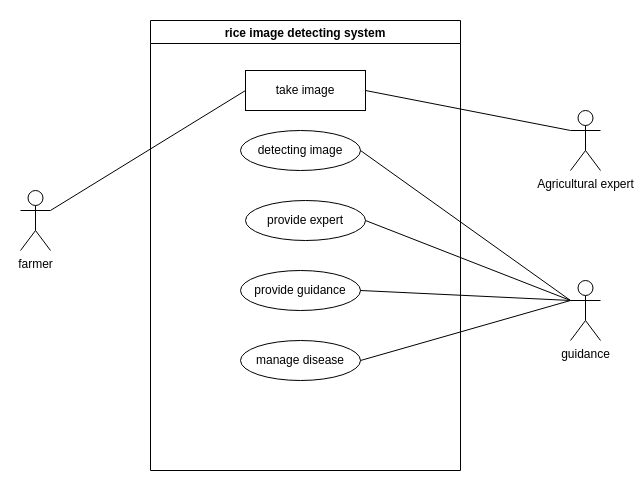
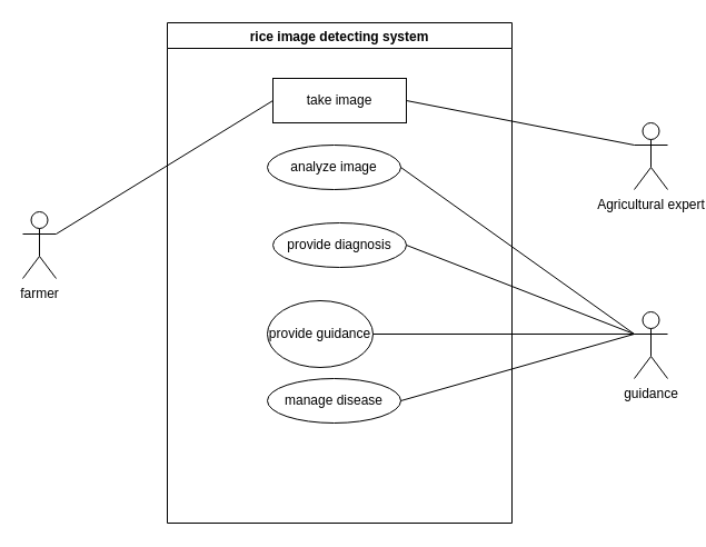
- <mxCell id="7" value="detecting image" style="ellipse;whiteSpace=wrap;html=1;" vertex="1" parent="2"><mxGeometry x="90" y="110" width="120" height="40" as="geometry" /></mxCell>
+ <mxCell id="7" value="analyze image" style="ellipse;whiteSpace=wrap;html=1;" vertex="1" parent="2"><mxGeometry x="90" y="110" width="120" height="40" as="geometry" /></mxCell>
- <mxCell id="6" value="provide expert" style="ellipse;whiteSpace=wrap;html=1;" vertex="1" parent="2"><mxGeometry x="95" y="180" width="120" height="40" as="geometry" /></mxCell>
+ <mxCell id="6" value="provide diagnosis" style="ellipse;whiteSpace=wrap;html=1;" vertex="1" parent="2"><mxGeometry x="95" y="180" width="120" height="40" as="geometry" /></mxCell>
- <mxCell id="5" value="provide guidance" style="ellipse;whiteSpace=wrap;html=1;" vertex="1" parent="2"><mxGeometry x="90" y="250" width="120" height="40" as="geometry" /></mxCell>
+ <mxCell id="5" value="provide guidance" style="ellipse;whiteSpace=wrap;html=1;" vertex="1" parent="2"><mxGeometry x="90" y="250" width="95" height="60" as="geometry" /></mxCell>
